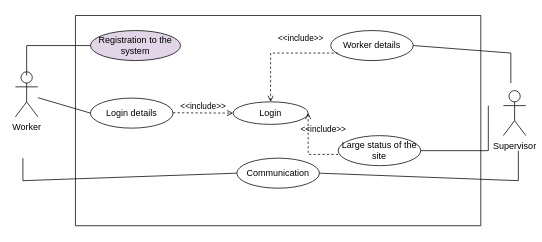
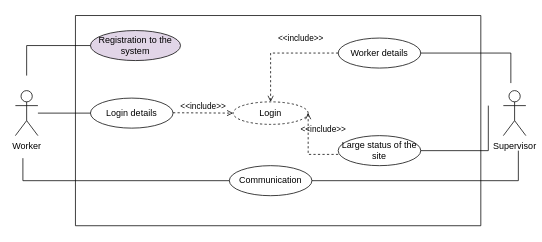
- <mxCell id="7" value="Worker details" style="ellipse;whiteSpace=wrap;html=1;" vertex="1" parent="2"><mxGeometry x="340" y="20" width="110" height="40" as="geometry" /></mxCell>
+ <mxCell id="7" value="Worker details" style="ellipse;whiteSpace=wrap;html=1;" vertex="1" parent="2"><mxGeometry x="350" y="30" width="110" height="40" as="geometry" /></mxCell>
- <mxCell id="15" value="Worker" style="shape=umlActor;verticalLabelPosition=bottom;verticalAlign=top;html=1;" vertex="1" parent="1"><mxGeometry x="20" y="95" width="30" height="60" as="geometry" /></mxCell>
+ <mxCell id="15" value="Worker" style="shape=umlActor;verticalLabelPosition=bottom;verticalAlign=top;html=1;" vertex="1" parent="1"><mxGeometry x="20" y="120" width="30" height="60" as="geometry" /></mxCell>
- <mxCell id="5" value="Login" style="ellipse;whiteSpace=wrap;html=1;" vertex="1" parent="2"><mxGeometry x="210" y="115" width="100" height="30" as="geometry" /></mxCell>
+ <mxCell id="5" value="Login" style="ellipse;whiteSpace=wrap;html=1;dashed=1;" vertex="1" parent="2"><mxGeometry x="210" y="115" width="100" height="30" as="geometry" /></mxCell>
- <mxCell id="6" value="Communication" style="ellipse;whiteSpace=wrap;html=1;" vertex="1" parent="2"><mxGeometry x="215" y="190" width="110" height="40" as="geometry" /></mxCell>
+ <mxCell id="6" value="Communication" style="ellipse;whiteSpace=wrap;html=1;" vertex="1" parent="2"><mxGeometry x="205" y="200" width="110" height="40" as="geometry" /></mxCell>
